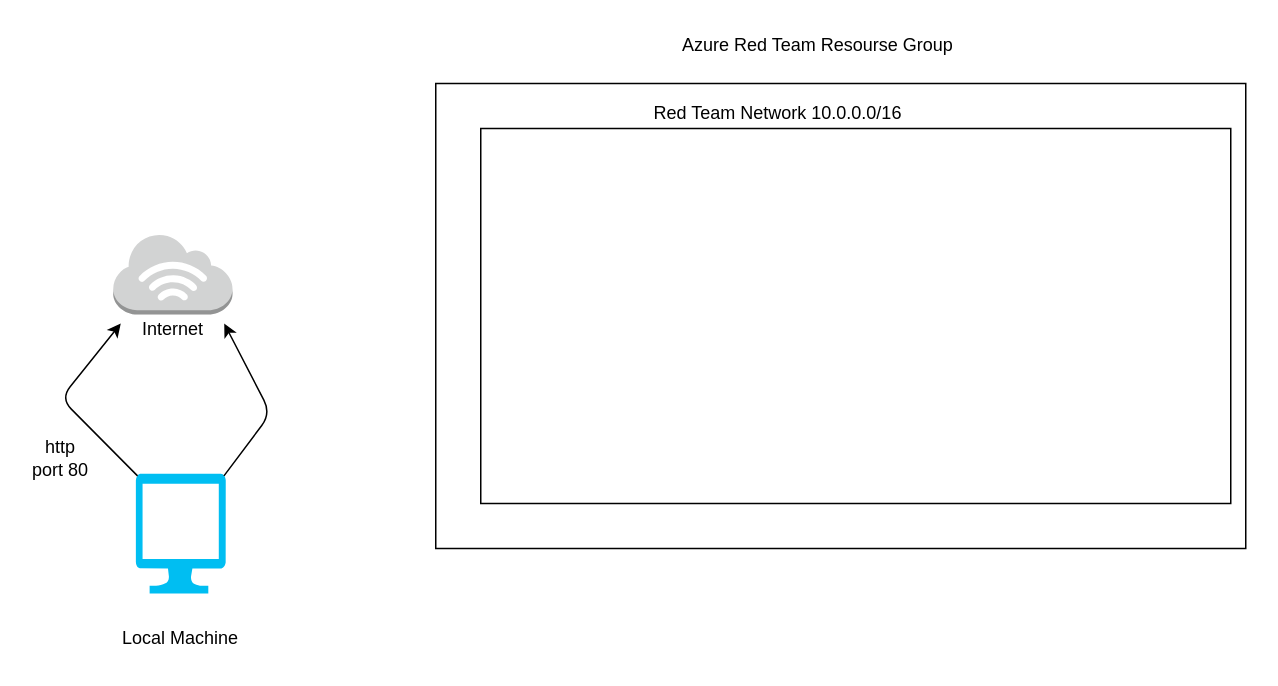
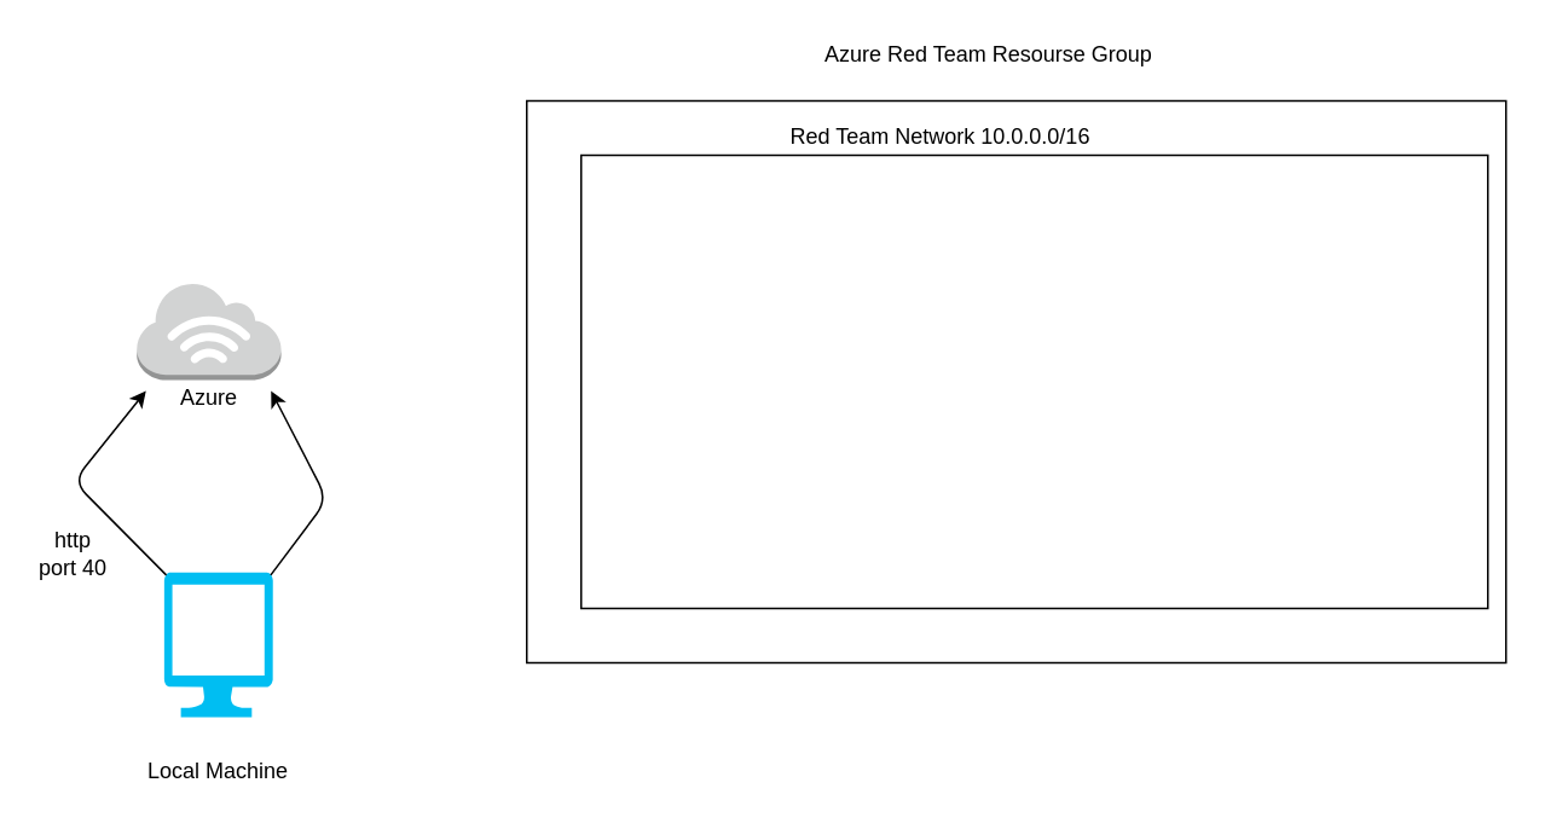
- <mxCell id="9" value="Internet" style="text;html=1;strokeColor=none;fillColor=none;align=center;verticalAlign=middle;whiteSpace=wrap;rounded=0;" parent="1" vertex="1"><mxGeometry x="89.75" y="209" width="50" height="20" as="geometry" /></mxCell>
+ <mxCell id="9" value="Azure" style="text;html=1;strokeColor=none;fillColor=none;align=center;verticalAlign=middle;whiteSpace=wrap;rounded=0;" parent="1" vertex="1"><mxGeometry x="89.75" y="209" width="50" height="20" as="geometry" /></mxCell>
- <mxCell id="12" value="http port 80" style="text;html=1;strokeColor=none;fillColor=none;align=center;verticalAlign=middle;whiteSpace=wrap;rounded=0;" parent="1" vertex="1"><mxGeometry x="20" y="295" width="40" height="20" as="geometry" /></mxCell>
+ <mxCell id="12" value="http port 40" style="text;html=1;strokeColor=none;fillColor=none;align=center;verticalAlign=middle;whiteSpace=wrap;rounded=0;" parent="1" vertex="1"><mxGeometry x="20" y="295" width="40" height="20" as="geometry" /></mxCell>
